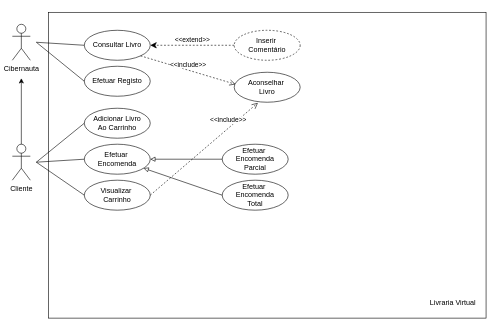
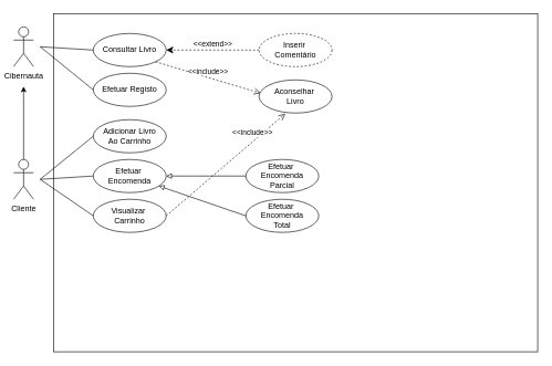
- <mxCell id="3" value="Livraria Virtual" style="text;html=1;align=center;verticalAlign=middle;whiteSpace=wrap;rounded=0;" parent="1" vertex="1"><mxGeometry x="710" y="490" width="90" height="30" as="geometry" /></mxCell>
